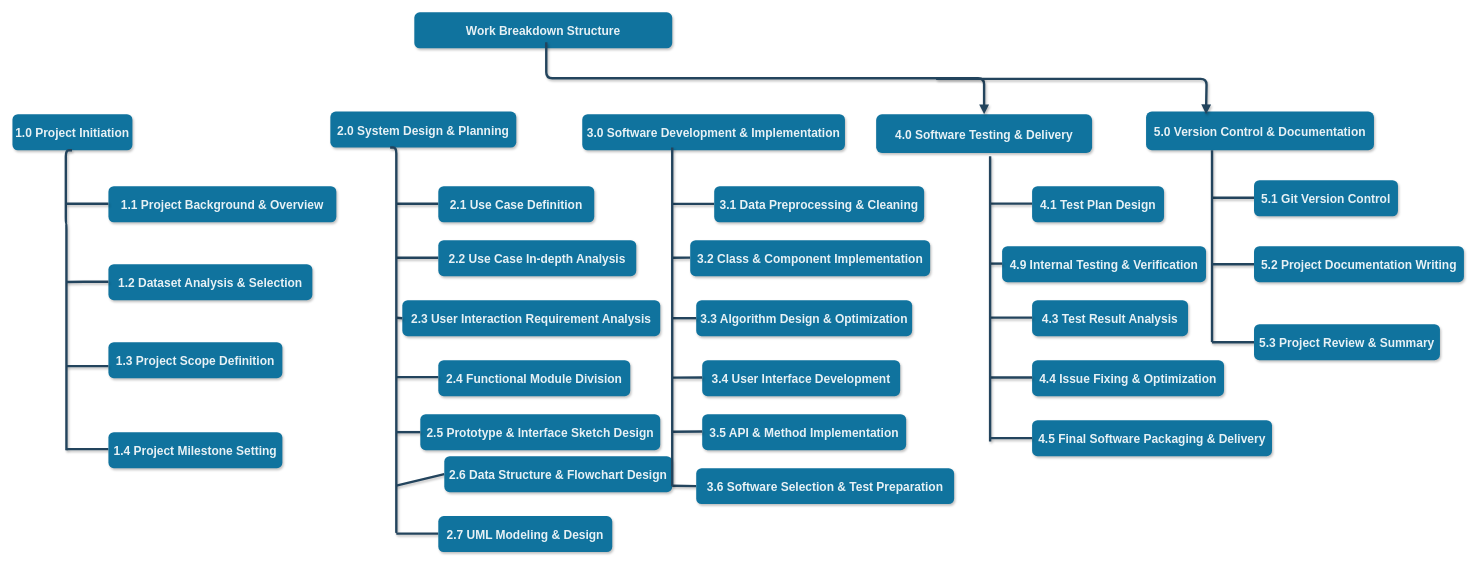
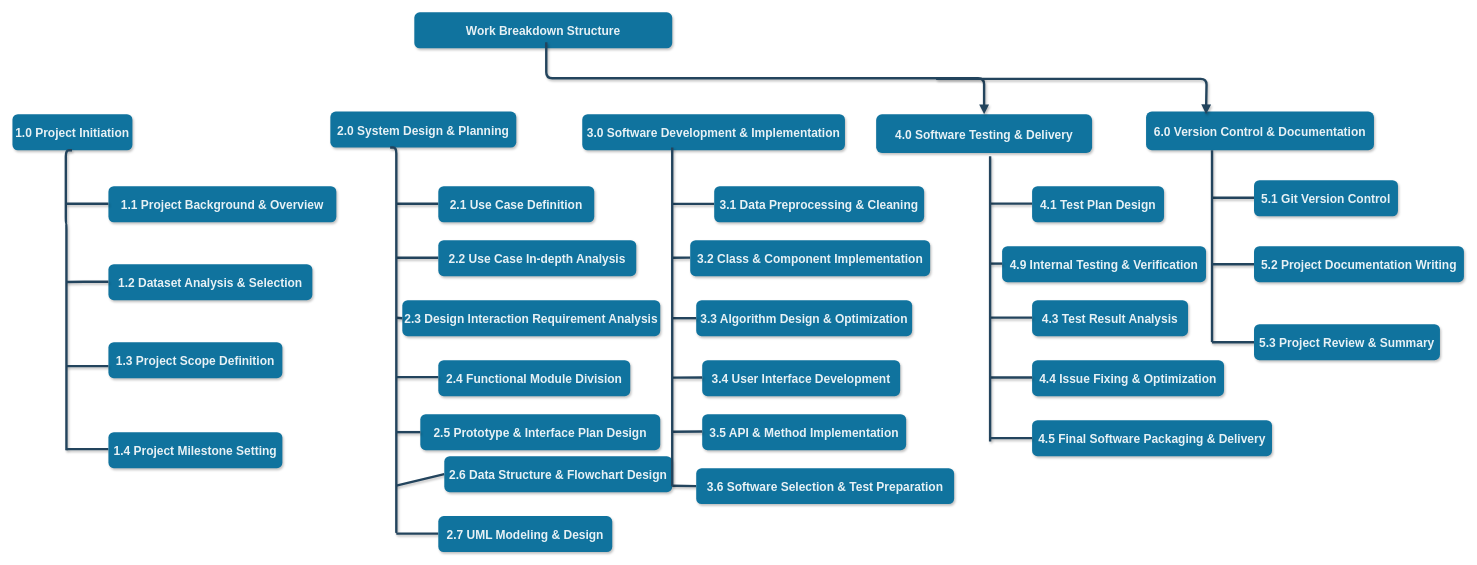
- <mxCell id="43" value="5.0 Version Control &amp; Documentation" style="rounded=1;fillColor=#10739E;strokeColor=none;shadow=1;gradientColor=none;fontStyle=1;fontColor=#FFFFFF;fontSize=20;textOpacity=90;" parent="1" vertex="1"><mxGeometry x="1910" y="185.5" width="380" height="64.5" as="geometry" /></mxCell>
+ <mxCell id="43" value="6.0 Version Control &amp; Documentation" style="rounded=1;fillColor=#10739E;strokeColor=none;shadow=1;gradientColor=none;fontStyle=1;fontColor=#FFFFFF;fontSize=20;textOpacity=90;" parent="1" vertex="1"><mxGeometry x="1910" y="185.5" width="380" height="64.5" as="geometry" /></mxCell>
- <mxCell id="15" value="2.3 User Interaction Requirement Analysis" style="rounded=1;fillColor=#10739E;strokeColor=none;shadow=1;gradientColor=none;fontStyle=1;fontColor=#FFFFFF;fontSize=20;textOpacity=90;" parent="1" vertex="1"><mxGeometry x="670" y="500" width="430" height="60" as="geometry" /></mxCell>
+ <mxCell id="15" value="2.3 Design Interaction Requirement Analysis" style="rounded=1;fillColor=#10739E;strokeColor=none;shadow=1;gradientColor=none;fontStyle=1;fontColor=#FFFFFF;fontSize=20;textOpacity=90;" parent="1" vertex="1"><mxGeometry x="670" y="500" width="430" height="60" as="geometry" /></mxCell>
- <mxCell id="17" value="2.5 Prototype &amp; Interface Sketch Design" style="rounded=1;fillColor=#10739E;strokeColor=none;shadow=1;gradientColor=none;fontStyle=1;fontColor=#FFFFFF;fontSize=20;textOpacity=90;" parent="1" vertex="1"><mxGeometry x="700" y="690" width="400" height="60" as="geometry" /></mxCell>
+ <mxCell id="17" value="2.5 Prototype &amp; Interface Plan Design" style="rounded=1;fillColor=#10739E;strokeColor=none;shadow=1;gradientColor=none;fontStyle=1;fontColor=#FFFFFF;fontSize=20;textOpacity=90;" parent="1" vertex="1"><mxGeometry x="700" y="690" width="400" height="60" as="geometry" /></mxCell>
